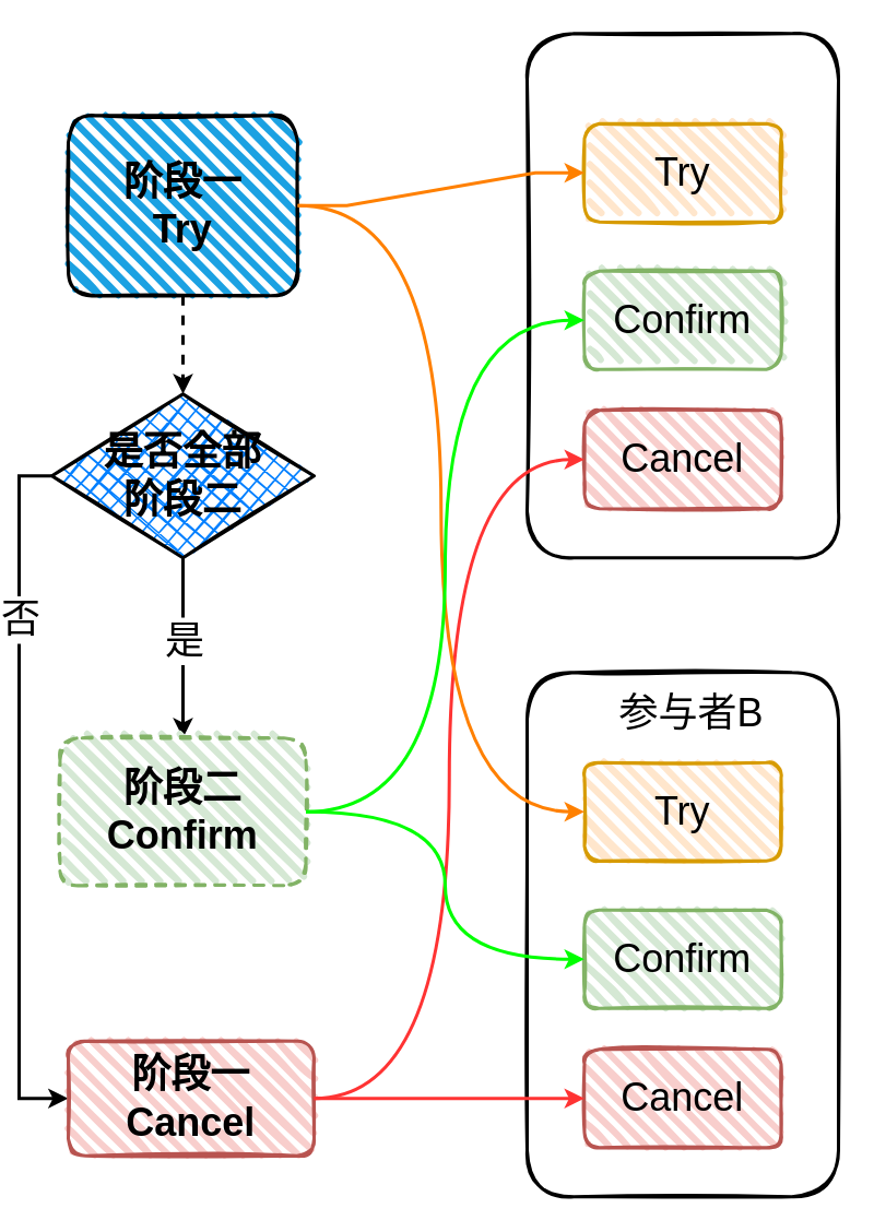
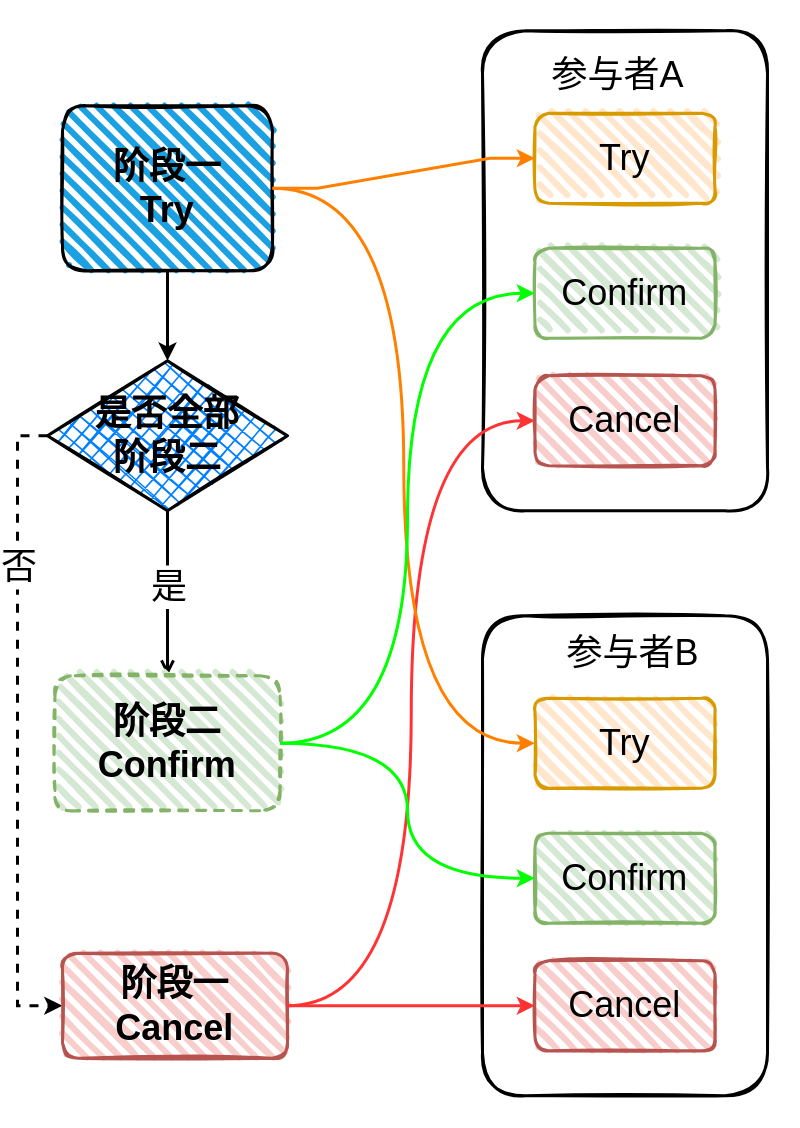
+ <mxCell id="20" value="参与者A" style="text;html=1;align=center;verticalAlign=middle;resizable=0;points=[];autosize=1;strokeColor=none;fillColor=none;fontSize=24;fontColor=#000000;" vertex="1" parent="1"><mxGeometry x="345" y="30" width="110" height="40" as="geometry" /></mxCell>
- <mxCell id="2" style="edgeStyle=orthogonalEdgeStyle;rounded=0;orthogonalLoop=1;jettySize=auto;html=1;entryX=0.5;entryY=0;entryDx=0;entryDy=0;fontSize=24;fontColor=#000000;strokeWidth=2;dashed=1;" edge="1" parent="1" source="3" target="8"><mxGeometry relative="1" as="geometry" /></mxCell>
+ <mxCell id="2" style="edgeStyle=orthogonalEdgeStyle;rounded=0;orthogonalLoop=1;jettySize=auto;html=1;entryX=0.5;entryY=0;entryDx=0;entryDy=0;fontSize=24;fontColor=#000000;strokeWidth=2;" edge="1" parent="1" source="3" target="8"><mxGeometry relative="1" as="geometry" /></mxCell>
- <mxCell id="6" value="" style="edgeStyle=orthogonalEdgeStyle;rounded=0;orthogonalLoop=1;jettySize=auto;html=1;fontSize=24;fontColor=#000000;strokeWidth=2;" edge="1" parent="1" source="8" target="9"><mxGeometry relative="1" as="geometry"><Array as="points"><mxPoint x="100" y="370" /><mxPoint x="100" y="370" /></Array></mxGeometry></mxCell>
+ <mxCell id="6" value="" style="edgeStyle=orthogonalEdgeStyle;rounded=0;orthogonalLoop=1;jettySize=auto;html=1;fontSize=24;fontColor=#000000;strokeWidth=2;endArrow=open;" edge="1" parent="1" source="8" target="9"><mxGeometry relative="1" as="geometry"><Array as="points"><mxPoint x="100" y="370" /><mxPoint x="100" y="370" /></Array></mxGeometry></mxCell>
- <mxCell id="4" style="edgeStyle=orthogonalEdgeStyle;rounded=0;orthogonalLoop=1;jettySize=auto;html=1;exitX=0;exitY=0.5;exitDx=0;exitDy=0;entryX=0;entryY=0.5;entryDx=0;entryDy=0;fontSize=24;fontColor=#000000;strokeWidth=2;" edge="1" parent="1" source="8" target="10"><mxGeometry relative="1" as="geometry" /></mxCell>
+ <mxCell id="4" style="edgeStyle=orthogonalEdgeStyle;rounded=0;orthogonalLoop=1;jettySize=auto;html=1;exitX=0;exitY=0.5;exitDx=0;exitDy=0;entryX=0;entryY=0.5;entryDx=0;entryDy=0;fontSize=24;fontColor=#000000;strokeWidth=2;dashed=1;" edge="1" parent="1" source="8" target="10"><mxGeometry relative="1" as="geometry" /></mxCell>
